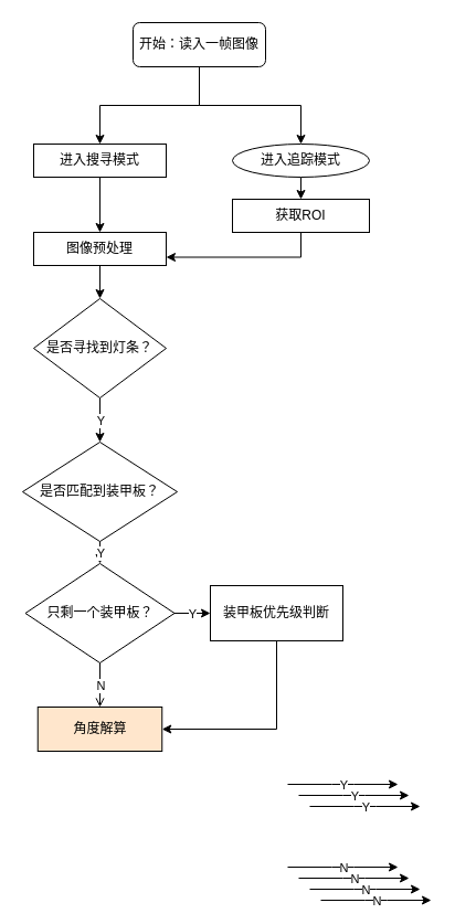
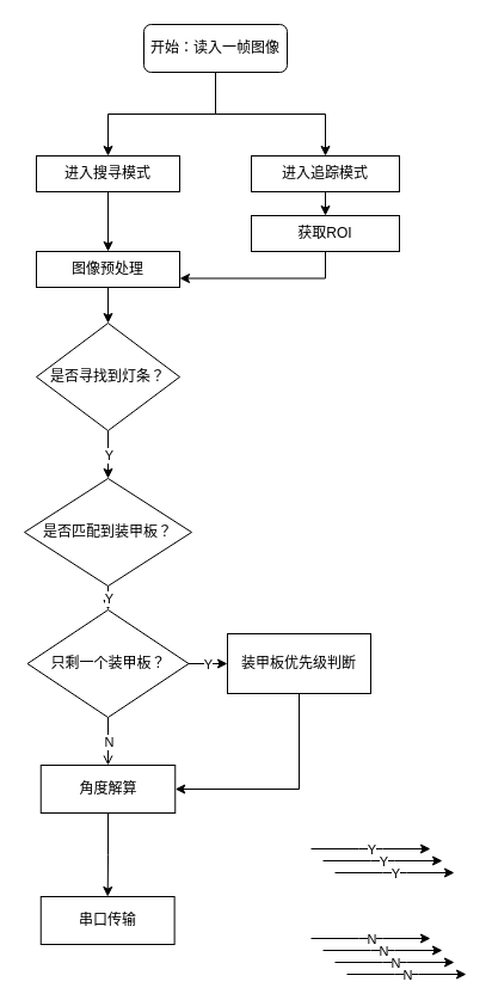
- <mxCell id="32" value="进入追踪模式" style="ellipse;whiteSpace=wrap;html=1;" vertex="1" parent="1"><mxGeometry x="210" y="130" width="124" height="30" as="geometry" /></mxCell>
+ <mxCell id="32" value="进入追踪模式" style="rounded=0;whiteSpace=wrap;html=1;" vertex="1" parent="1"><mxGeometry x="210" y="130" width="124" height="30" as="geometry" /></mxCell>
- <mxCell id="29" value="角度解算" style="rounded=0;whiteSpace=wrap;html=1;fillColor=#ffe6cc;" vertex="1" parent="1"><mxGeometry x="33.75" y="640" width="112.5" height="40" as="geometry" /></mxCell>
+ <mxCell id="29" value="角度解算" style="rounded=0;whiteSpace=wrap;html=1;" vertex="1" parent="1"><mxGeometry x="33.75" y="640" width="112.5" height="40" as="geometry" /></mxCell>
+ <mxCell id="28" style="edgeStyle=orthogonalEdgeStyle;rounded=0;orthogonalLoop=1;jettySize=auto;html=1;exitX=0.5;exitY=1;exitDx=0;exitDy=0;entryX=0.5;entryY=0;entryDx=0;entryDy=0;" edge="1" parent="1" source="29" target="30"><mxGeometry relative="1" as="geometry" /></mxCell>
+ <mxCell id="30" value="串口传输" style="rounded=0;whiteSpace=wrap;html=1;" vertex="1" parent="1"><mxGeometry x="33.75" y="750" width="111.87" height="40" as="geometry" /></mxCell>
